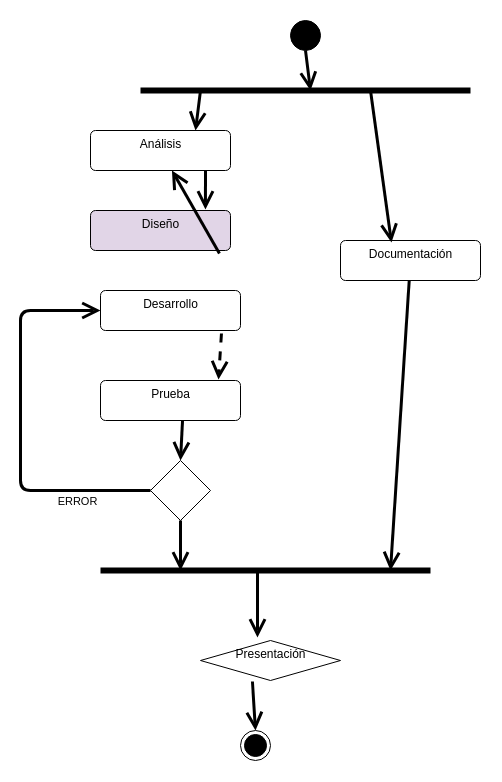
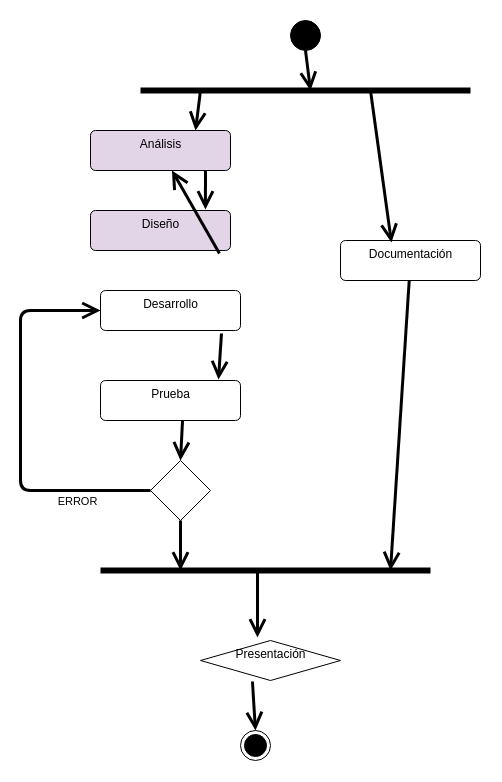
- <mxCell id="2" value="Análisis" style="html=1;align=center;verticalAlign=top;rounded=1;absoluteArcSize=1;arcSize=10;dashed=0;" vertex="1" parent="1"><mxGeometry x="90" y="130" width="140" height="40" as="geometry" /></mxCell>
+ <mxCell id="2" value="Análisis" style="html=1;align=center;verticalAlign=top;rounded=1;absoluteArcSize=1;arcSize=10;dashed=0;fillColor=#e1d5e7;" vertex="1" parent="1"><mxGeometry x="90" y="130" width="140" height="40" as="geometry" /></mxCell>
- <mxCell id="15" value="" style="edgeStyle=none;html=1;endArrow=open;endSize=12;strokeWidth=3;verticalAlign=bottom;entryX=0.843;entryY=-0.025;entryDx=0;entryDy=0;entryPerimeter=0;exitX=0.864;exitY=1.075;exitDx=0;exitDy=0;exitPerimeter=0;dashed=1;" edge="1" parent="1" source="4" target="5"><mxGeometry x="0.125" y="50" width="160" relative="1" as="geometry"><mxPoint x="228.94" y="263" as="sourcePoint" /><mxPoint x="224.94" y="298" as="targetPoint" /><mxPoint as="offset" /></mxGeometry></mxCell>
+ <mxCell id="15" value="" style="edgeStyle=none;html=1;endArrow=open;endSize=12;strokeWidth=3;verticalAlign=bottom;entryX=0.843;entryY=-0.025;entryDx=0;entryDy=0;entryPerimeter=0;exitX=0.864;exitY=1.075;exitDx=0;exitDy=0;exitPerimeter=0;" edge="1" parent="1" source="4" target="5"><mxGeometry x="0.125" y="50" width="160" relative="1" as="geometry"><mxPoint x="228.94" y="263" as="sourcePoint" /><mxPoint x="224.94" y="298" as="targetPoint" /><mxPoint as="offset" /></mxGeometry></mxCell>
